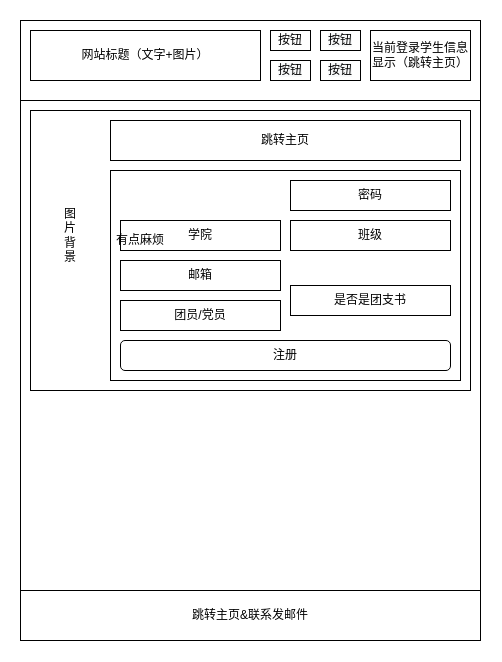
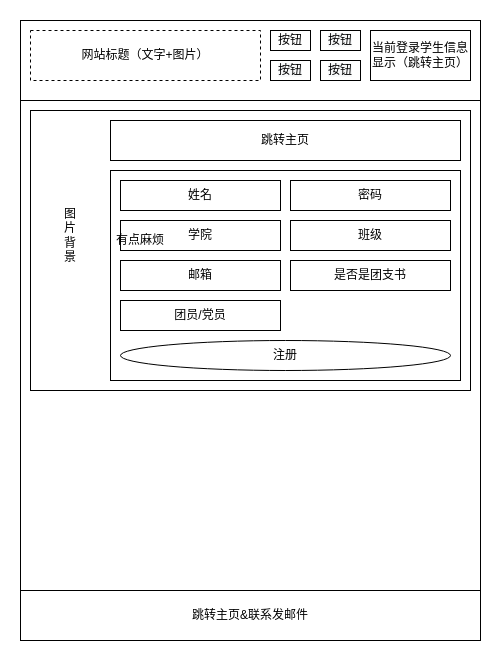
- <mxCell id="5" value="网站标题（文字+图片）" style="rounded=0;whiteSpace=wrap;html=1;" parent="1" vertex="1"><mxGeometry x="30" y="30" width="230" height="50" as="geometry" /></mxCell>
+ <mxCell id="5" value="网站标题（文字+图片）" style="rounded=0;whiteSpace=wrap;html=1;dashed=1;" parent="1" vertex="1"><mxGeometry x="30" y="30" width="230" height="50" as="geometry" /></mxCell>
+ <mxCell id="17" value="姓名" style="rounded=0;whiteSpace=wrap;html=1;" parent="1" vertex="1"><mxGeometry x="120" y="180" width="160" height="30" as="geometry" /></mxCell>
- <mxCell id="22" value="是否是团支书" style="rounded=0;whiteSpace=wrap;html=1;" parent="1" vertex="1"><mxGeometry x="290" y="285" width="160" height="30" as="geometry" /></mxCell>
+ <mxCell id="22" value="是否是团支书" style="rounded=0;whiteSpace=wrap;html=1;" parent="1" vertex="1"><mxGeometry x="290" y="260" width="160" height="30" as="geometry" /></mxCell>
- <mxCell id="16" value="注册" style="rounded=1;whiteSpace=wrap;html=1;" parent="1" vertex="1"><mxGeometry x="120" y="340" width="330" height="30" as="geometry" /></mxCell>
+ <mxCell id="16" value="注册" style="ellipse;whiteSpace=wrap;html=1;" parent="1" vertex="1"><mxGeometry x="120" y="340" width="330" height="30" as="geometry" /></mxCell>
